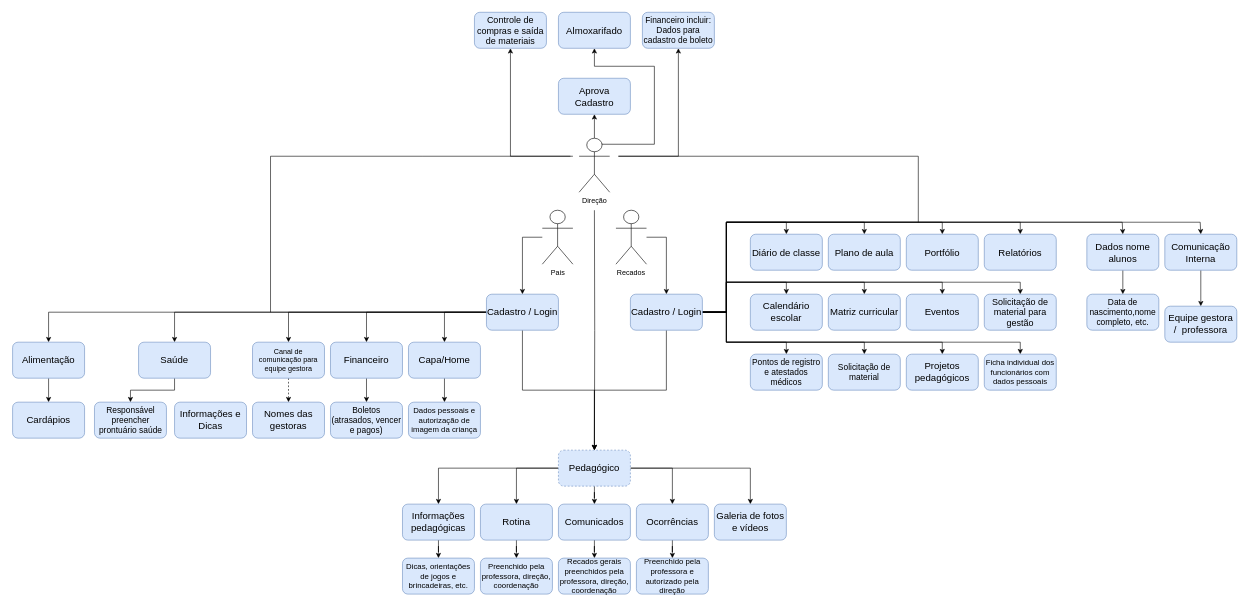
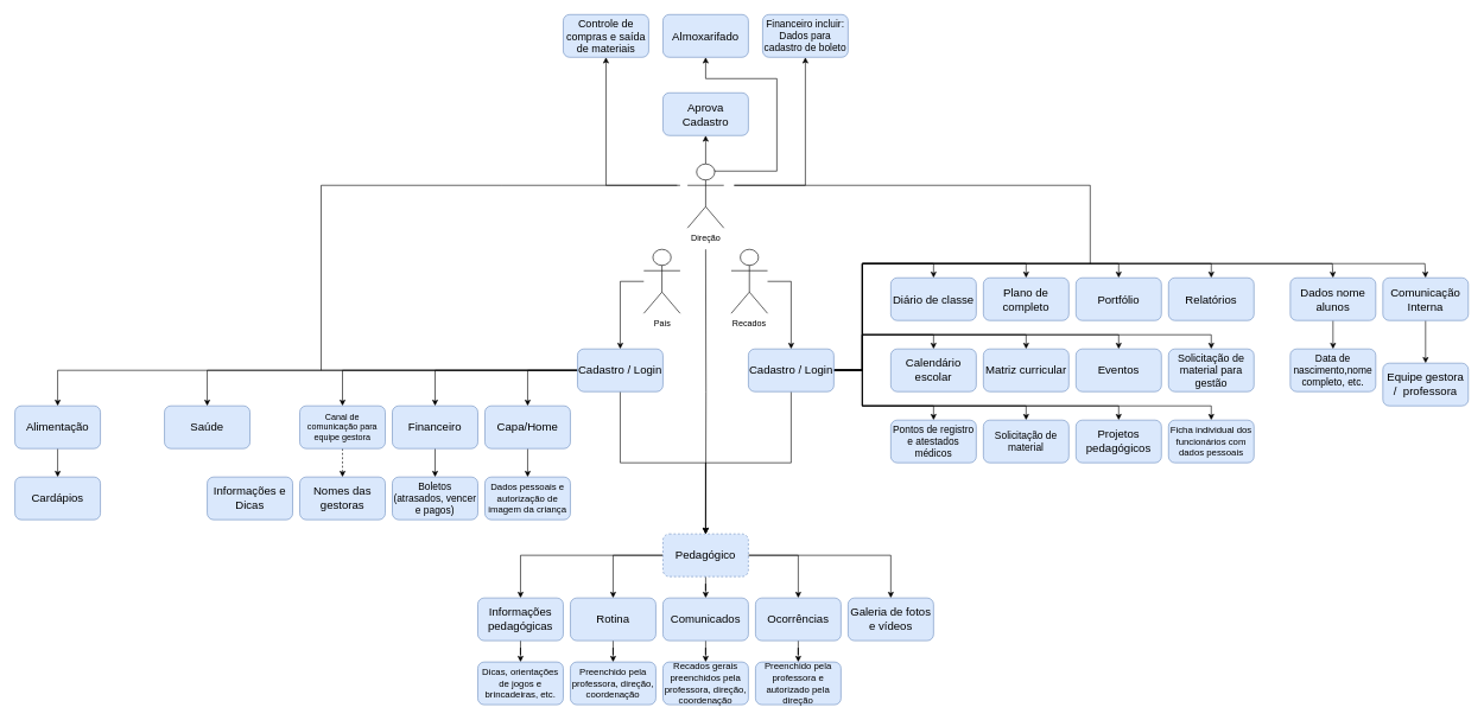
- <mxCell id="53" value="&lt;font style=&quot;font-size: 16px;&quot;&gt;Plano de aula&lt;/font&gt;" style="rounded=1;whiteSpace=wrap;html=1;fillColor=#dae8fc;strokeColor=#6c8ebf;" vertex="1" parent="1"><mxGeometry x="1380" y="390" width="120" height="60" as="geometry" /></mxCell>
+ <mxCell id="53" value="&lt;font style=&quot;font-size: 16px;&quot;&gt;Plano de completo&lt;/font&gt;" style="rounded=1;whiteSpace=wrap;html=1;fillColor=#dae8fc;strokeColor=#6c8ebf;" vertex="1" parent="1"><mxGeometry x="1380" y="390" width="120" height="60" as="geometry" /></mxCell>
- <mxCell id="36" style="edgeStyle=orthogonalEdgeStyle;rounded=0;orthogonalLoop=1;jettySize=auto;html=1;entryX=0.5;entryY=0;entryDx=0;entryDy=0;" edge="1" parent="1" source="37" target="50"><mxGeometry relative="1" as="geometry" /></mxCell>
- <mxCell id="50" value="&lt;font style=&quot;&quot;&gt;&lt;font style=&quot;font-size: 14px;&quot;&gt;Responsável preencher prontuário saúde&lt;/font&gt;&lt;br&gt;&lt;/font&gt;" style="rounded=1;whiteSpace=wrap;html=1;fillColor=#dae8fc;strokeColor=#6c8ebf;" vertex="1" parent="1"><mxGeometry x="156.5" y="670" width="120" height="60" as="geometry" /></mxCell>
